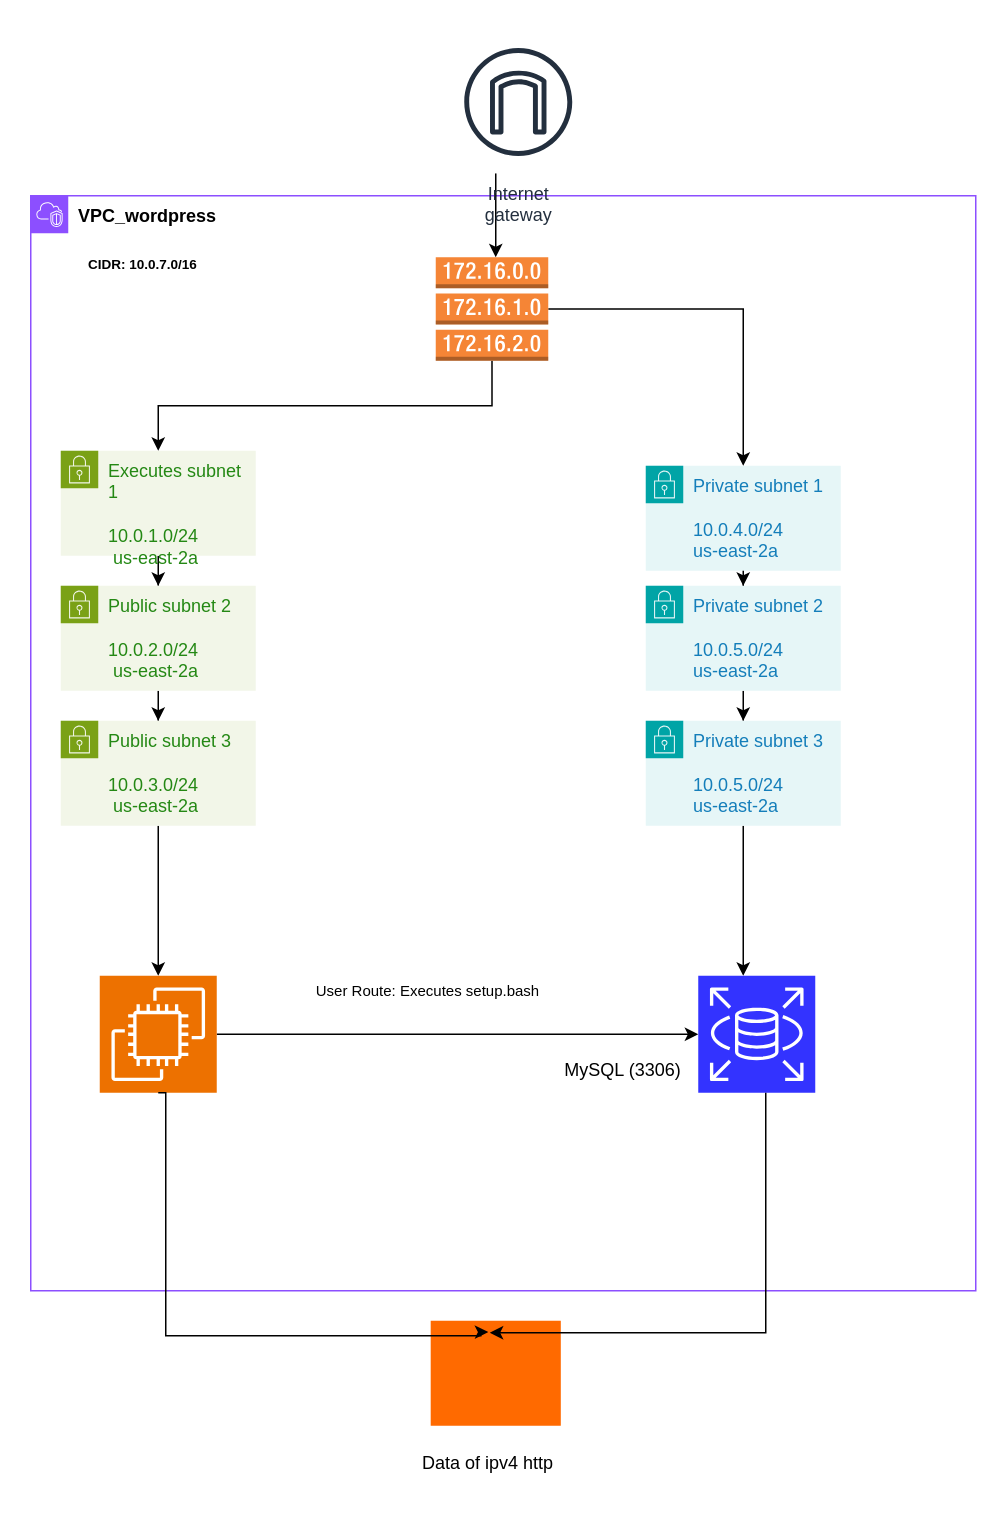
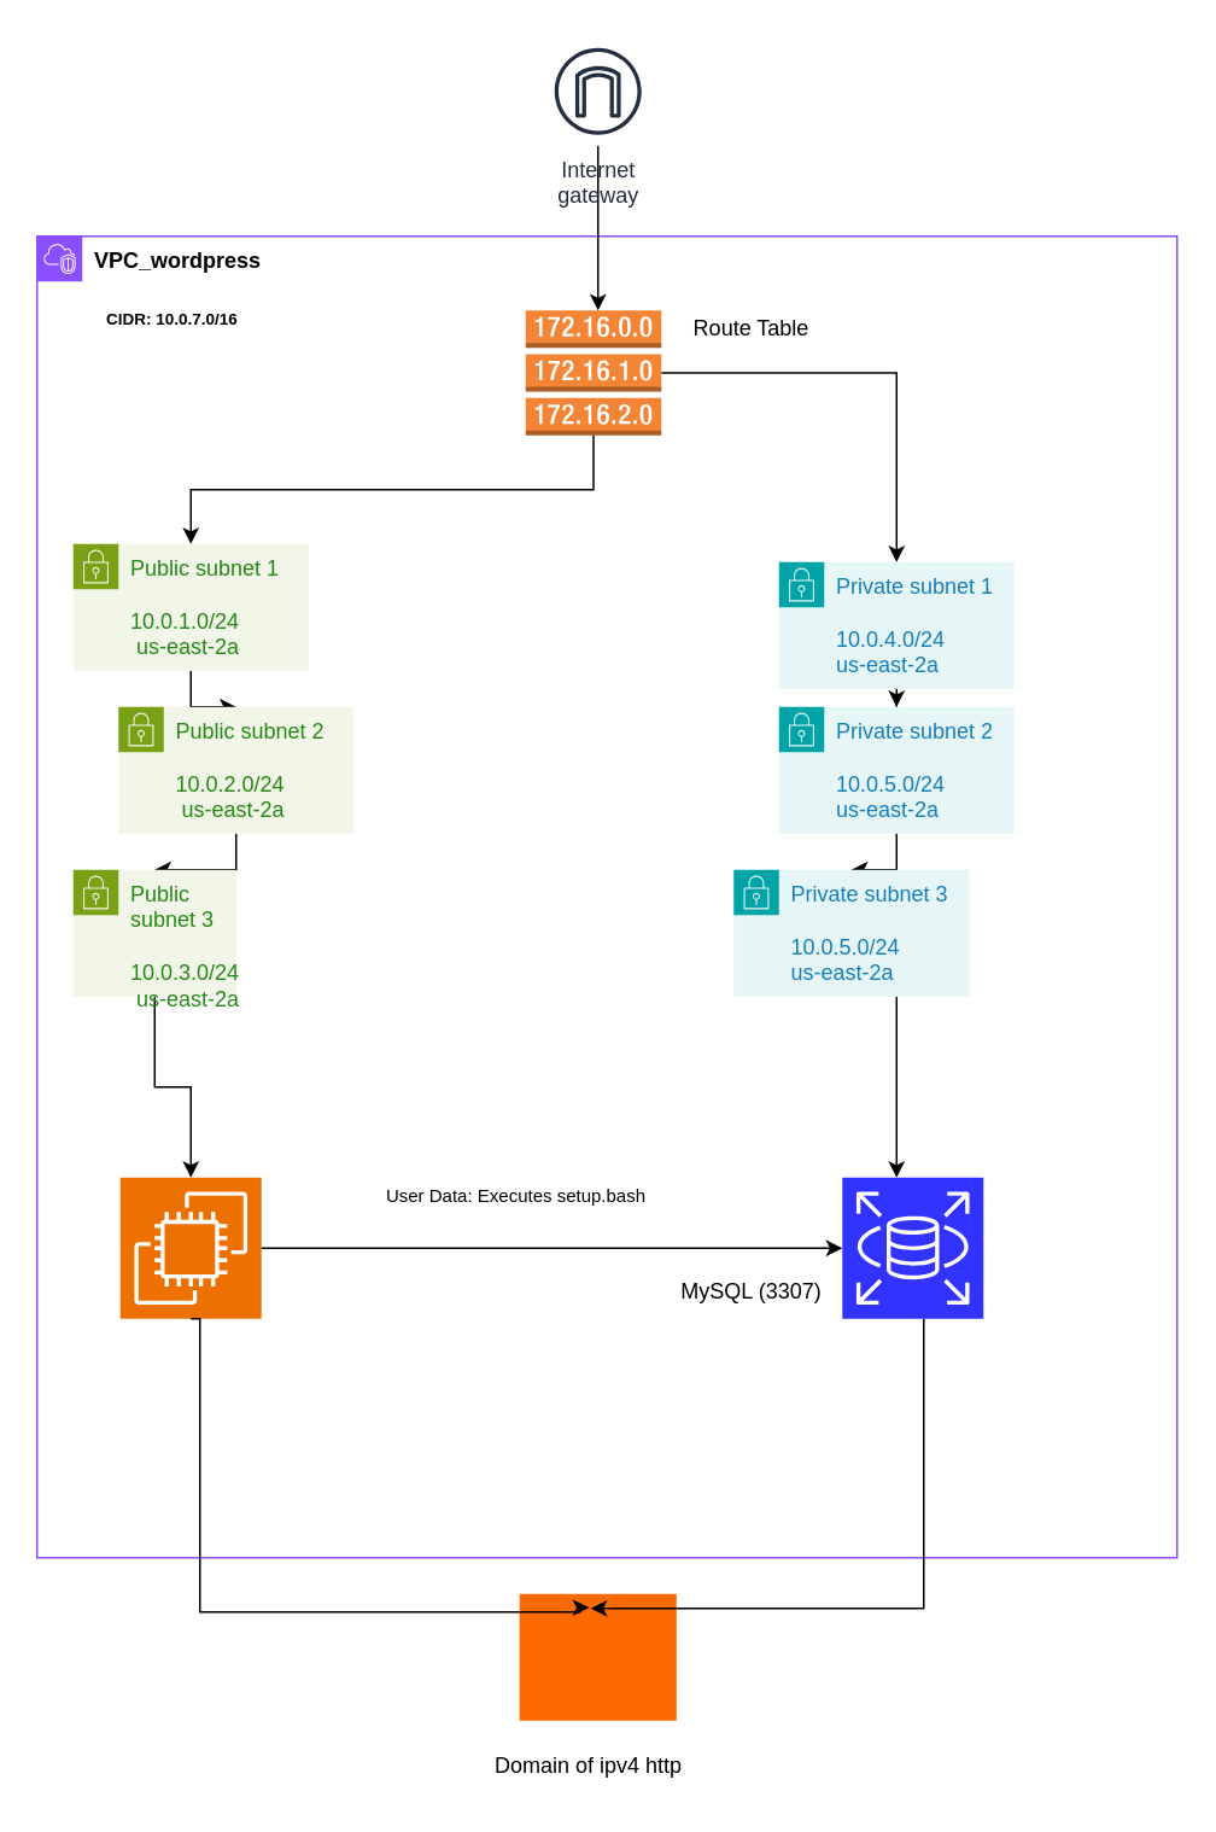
- <mxCell id="26" value="Internet&#10;gateway" style="sketch=0;outlineConnect=0;fontColor=#232F3E;gradientColor=none;strokeColor=#232F3E;fillColor=#ffffff;dashed=0;verticalLabelPosition=bottom;verticalAlign=top;align=center;html=1;fontSize=12;fontStyle=0;aspect=fixed;shape=mxgraph.aws4.resourceIcon;resIcon=mxgraph.aws4.internet_gateway;" parent="1" vertex="1"><mxGeometry x="300" y="20" width="90" height="95" as="geometry" /></mxCell>
+ <mxCell id="26" value="Internet&#10;gateway" style="sketch=0;outlineConnect=0;fontColor=#232F3E;gradientColor=none;strokeColor=#232F3E;fillColor=#ffffff;dashed=0;verticalLabelPosition=bottom;verticalAlign=top;align=center;html=1;fontSize=12;fontStyle=0;aspect=fixed;shape=mxgraph.aws4.resourceIcon;resIcon=mxgraph.aws4.internet_gateway;" parent="1" vertex="1"><mxGeometry x="300" y="20" width="60" height="60" as="geometry" /></mxCell>
+ <mxCell id="19" value="Route Table" style="text;html=1;align=center;verticalAlign=middle;whiteSpace=wrap;rounded=0;" parent="2" vertex="1"><mxGeometry x="345" y="41" width="100" height="20" as="geometry" /></mxCell>
- <mxCell id="5" value="Executes subnet 1&lt;div&gt;&lt;br&gt;&lt;/div&gt;&lt;div&gt;10.0.1.0/24&lt;/div&gt;&lt;div&gt;&amp;nbsp;us-east-2a&lt;/div&gt;" style="points=[[0,0],[0.25,0],[0.5,0],[0.75,0],[1,0],[1,0.25],[1,0.5],[1,0.75],[1,1],[0.75,1],[0.5,1],[0.25,1],[0,1],[0,0.75],[0,0.5],[0,0.25]];outlineConnect=0;gradientColor=none;html=1;whiteSpace=wrap;fontSize=12;fontStyle=0;container=1;pointerEvents=0;collapsible=0;recursiveResize=0;shape=mxgraph.aws4.group;grIcon=mxgraph.aws4.group_security_group;grStroke=0;strokeColor=#7AA116;fillColor=#F2F6E8;verticalAlign=top;align=left;spacingLeft=30;fontColor=#248814;dashed=0;" parent="2" vertex="1"><mxGeometry x="20" y="170" width="130" height="70" as="geometry" /></mxCell>
+ <mxCell id="5" value="Public subnet 1&lt;div&gt;&lt;br&gt;&lt;/div&gt;&lt;div&gt;10.0.1.0/24&lt;/div&gt;&lt;div&gt;&amp;nbsp;us-east-2a&lt;/div&gt;" style="points=[[0,0],[0.25,0],[0.5,0],[0.75,0],[1,0],[1,0.25],[1,0.5],[1,0.75],[1,1],[0.75,1],[0.5,1],[0.25,1],[0,1],[0,0.75],[0,0.5],[0,0.25]];outlineConnect=0;gradientColor=none;html=1;whiteSpace=wrap;fontSize=12;fontStyle=0;container=1;pointerEvents=0;collapsible=0;recursiveResize=0;shape=mxgraph.aws4.group;grIcon=mxgraph.aws4.group_security_group;grStroke=0;strokeColor=#7AA116;fillColor=#F2F6E8;verticalAlign=top;align=left;spacingLeft=30;fontColor=#248814;dashed=0;" parent="2" vertex="1"><mxGeometry x="20" y="170" width="130" height="70" as="geometry" /></mxCell>
- <mxCell id="7" value="Public subnet 2&lt;div&gt;&lt;br&gt;&lt;/div&gt;&lt;div&gt;10.0.2.0/24&lt;/div&gt;&lt;div&gt;&amp;nbsp;us-east-2a&lt;/div&gt;" style="points=[[0,0],[0.25,0],[0.5,0],[0.75,0],[1,0],[1,0.25],[1,0.5],[1,0.75],[1,1],[0.75,1],[0.5,1],[0.25,1],[0,1],[0,0.75],[0,0.5],[0,0.25]];outlineConnect=0;gradientColor=none;html=1;whiteSpace=wrap;fontSize=12;fontStyle=0;container=1;pointerEvents=0;collapsible=0;recursiveResize=0;shape=mxgraph.aws4.group;grIcon=mxgraph.aws4.group_security_group;grStroke=0;strokeColor=#7AA116;fillColor=#F2F6E8;verticalAlign=top;align=left;spacingLeft=30;fontColor=#248814;dashed=0;" parent="2" vertex="1"><mxGeometry x="20" y="260" width="130" height="70" as="geometry" /></mxCell>
+ <mxCell id="7" value="Public subnet 2&lt;div&gt;&lt;br&gt;&lt;/div&gt;&lt;div&gt;10.0.2.0/24&lt;/div&gt;&lt;div&gt;&amp;nbsp;us-east-2a&lt;/div&gt;" style="points=[[0,0],[0.25,0],[0.5,0],[0.75,0],[1,0],[1,0.25],[1,0.5],[1,0.75],[1,1],[0.75,1],[0.5,1],[0.25,1],[0,1],[0,0.75],[0,0.5],[0,0.25]];outlineConnect=0;gradientColor=none;html=1;whiteSpace=wrap;fontSize=12;fontStyle=0;container=1;pointerEvents=0;collapsible=0;recursiveResize=0;shape=mxgraph.aws4.group;grIcon=mxgraph.aws4.group_security_group;grStroke=0;strokeColor=#7AA116;fillColor=#F2F6E8;verticalAlign=top;align=left;spacingLeft=30;fontColor=#248814;dashed=0;" parent="2" vertex="1"><mxGeometry x="45" y="260" width="130" height="70" as="geometry" /></mxCell>
- <mxCell id="9" value="Public subnet 3&lt;div&gt;&lt;br&gt;&lt;/div&gt;&lt;div&gt;10.0.3.0/24&lt;/div&gt;&lt;div&gt;&amp;nbsp;us-east-2a&lt;/div&gt;" style="points=[[0,0],[0.25,0],[0.5,0],[0.75,0],[1,0],[1,0.25],[1,0.5],[1,0.75],[1,1],[0.75,1],[0.5,1],[0.25,1],[0,1],[0,0.75],[0,0.5],[0,0.25]];outlineConnect=0;gradientColor=none;html=1;whiteSpace=wrap;fontSize=12;fontStyle=0;container=1;pointerEvents=0;collapsible=0;recursiveResize=0;shape=mxgraph.aws4.group;grIcon=mxgraph.aws4.group_security_group;grStroke=0;strokeColor=#7AA116;fillColor=#F2F6E8;verticalAlign=top;align=left;spacingLeft=30;fontColor=#248814;dashed=0;" parent="2" vertex="1"><mxGeometry x="20" y="350" width="130" height="70" as="geometry" /></mxCell>
+ <mxCell id="9" value="Public subnet 3&lt;div&gt;&lt;br&gt;&lt;/div&gt;&lt;div&gt;10.0.3.0/24&lt;/div&gt;&lt;div&gt;&amp;nbsp;us-east-2a&lt;/div&gt;" style="points=[[0,0],[0.25,0],[0.5,0],[0.75,0],[1,0],[1,0.25],[1,0.5],[1,0.75],[1,1],[0.75,1],[0.5,1],[0.25,1],[0,1],[0,0.75],[0,0.5],[0,0.25]];outlineConnect=0;gradientColor=none;html=1;whiteSpace=wrap;fontSize=12;fontStyle=0;container=1;pointerEvents=0;collapsible=0;recursiveResize=0;shape=mxgraph.aws4.group;grIcon=mxgraph.aws4.group_security_group;grStroke=0;strokeColor=#7AA116;fillColor=#F2F6E8;verticalAlign=top;align=left;spacingLeft=30;fontColor=#248814;dashed=0;" parent="2" vertex="1"><mxGeometry x="20" y="350" width="90" height="70" as="geometry" /></mxCell>
- <mxCell id="15" value="Private subnet 3&lt;div&gt;&lt;br&gt;&lt;/div&gt;&lt;div&gt;10.0.5.0/24&lt;/div&gt;&lt;div&gt;us-east-2a&lt;/div&gt;" style="points=[[0,0],[0.25,0],[0.5,0],[0.75,0],[1,0],[1,0.25],[1,0.5],[1,0.75],[1,1],[0.75,1],[0.5,1],[0.25,1],[0,1],[0,0.75],[0,0.5],[0,0.25]];outlineConnect=0;gradientColor=none;html=1;whiteSpace=wrap;fontSize=12;fontStyle=0;container=1;pointerEvents=0;collapsible=0;recursiveResize=0;shape=mxgraph.aws4.group;grIcon=mxgraph.aws4.group_security_group;grStroke=0;strokeColor=#00A4A6;fillColor=#E6F6F7;verticalAlign=top;align=left;spacingLeft=30;fontColor=#147EBA;dashed=0;" parent="2" vertex="1"><mxGeometry x="410" y="350" width="130" height="70" as="geometry" /></mxCell>
+ <mxCell id="15" value="Private subnet 3&lt;div&gt;&lt;br&gt;&lt;/div&gt;&lt;div&gt;10.0.5.0/24&lt;/div&gt;&lt;div&gt;us-east-2a&lt;/div&gt;" style="points=[[0,0],[0.25,0],[0.5,0],[0.75,0],[1,0],[1,0.25],[1,0.5],[1,0.75],[1,1],[0.75,1],[0.5,1],[0.25,1],[0,1],[0,0.75],[0,0.5],[0,0.25]];outlineConnect=0;gradientColor=none;html=1;whiteSpace=wrap;fontSize=12;fontStyle=0;container=1;pointerEvents=0;collapsible=0;recursiveResize=0;shape=mxgraph.aws4.group;grIcon=mxgraph.aws4.group_security_group;grStroke=0;strokeColor=#00A4A6;fillColor=#E6F6F7;verticalAlign=top;align=left;spacingLeft=30;fontColor=#147EBA;dashed=0;" parent="2" vertex="1"><mxGeometry x="385" y="350" width="130" height="70" as="geometry" /></mxCell>
- <mxCell id="23" value="&lt;pre style=&quot;font-family: var(--ds-font-family-code); overflow: auto; padding: calc(var(--ds-md-zoom)*8px)calc(var(--ds-md-zoom)*12px); text-wrap: wrap; word-break: break-all; text-align: start; margin-top: 0px !important; margin-bottom: 0px !important;&quot;&gt;User Route: Executes setup.bash&lt;/pre&gt;" style="text;html=1;align=center;verticalAlign=middle;whiteSpace=wrap;rounded=0;fillColor=none;strokeColor=none;fontColor=default;fontSize=10;" parent="2" vertex="1"><mxGeometry x="150" y="500" width="230" height="60" as="geometry" /></mxCell>
+ <mxCell id="23" value="&lt;pre style=&quot;font-family: var(--ds-font-family-code); overflow: auto; padding: calc(var(--ds-md-zoom)*8px)calc(var(--ds-md-zoom)*12px); text-wrap: wrap; word-break: break-all; text-align: start; margin-top: 0px !important; margin-bottom: 0px !important;&quot;&gt;User Data: Executes setup.bash&lt;/pre&gt;" style="text;html=1;align=center;verticalAlign=middle;whiteSpace=wrap;rounded=0;fillColor=none;strokeColor=none;fontColor=default;fontSize=10;" parent="2" vertex="1"><mxGeometry x="150" y="500" width="230" height="60" as="geometry" /></mxCell>
- <mxCell id="24" value="MySQL (3306)" style="text;html=1;align=center;verticalAlign=middle;whiteSpace=wrap;rounded=0;" parent="2" vertex="1"><mxGeometry x="355" y="568" width="80" height="30" as="geometry" /></mxCell>
+ <mxCell id="24" value="MySQL (3307)" style="text;html=1;align=center;verticalAlign=middle;whiteSpace=wrap;rounded=0;" parent="2" vertex="1"><mxGeometry x="355" y="568" width="80" height="30" as="geometry" /></mxCell>
- <mxCell id="30" value="Data of ipv4 http" style="text;html=1;align=center;verticalAlign=middle;whiteSpace=wrap;rounded=0;" parent="1" vertex="1"><mxGeometry x="260" y="960" width="130" height="30" as="geometry" /></mxCell>
+ <mxCell id="30" value="Domain of ipv4 http" style="text;html=1;align=center;verticalAlign=middle;whiteSpace=wrap;rounded=0;" parent="1" vertex="1"><mxGeometry x="260" y="960" width="130" height="30" as="geometry" /></mxCell>
